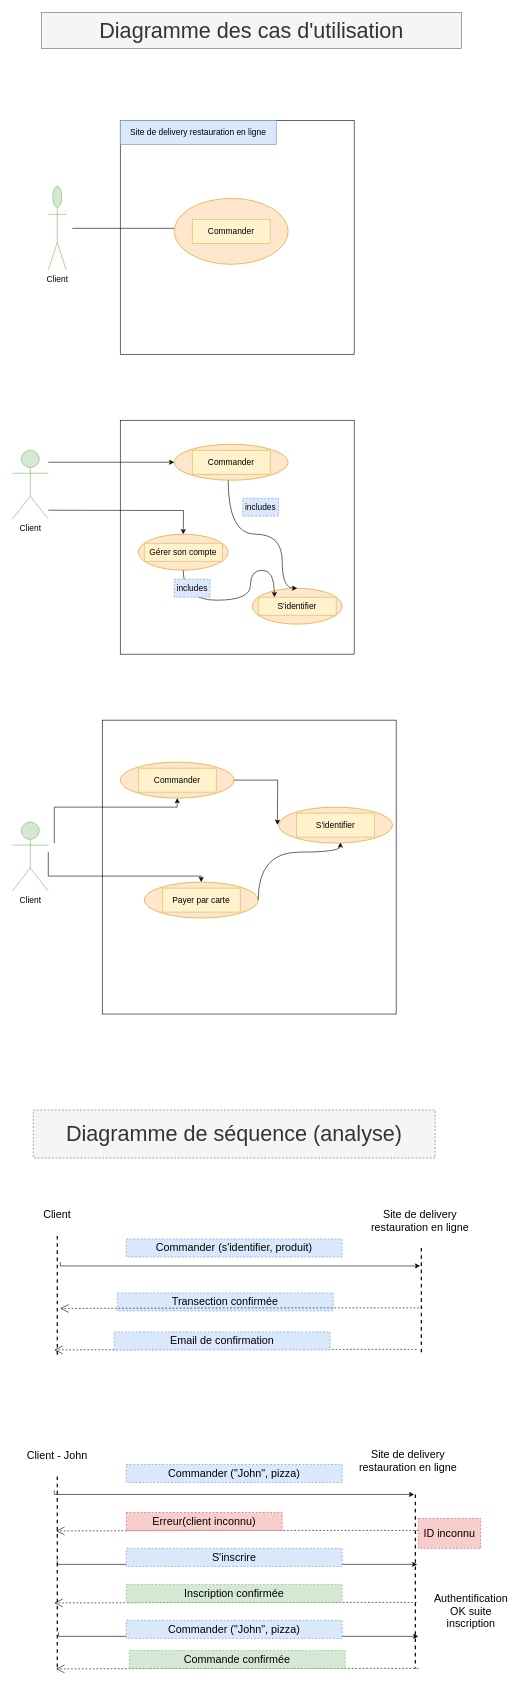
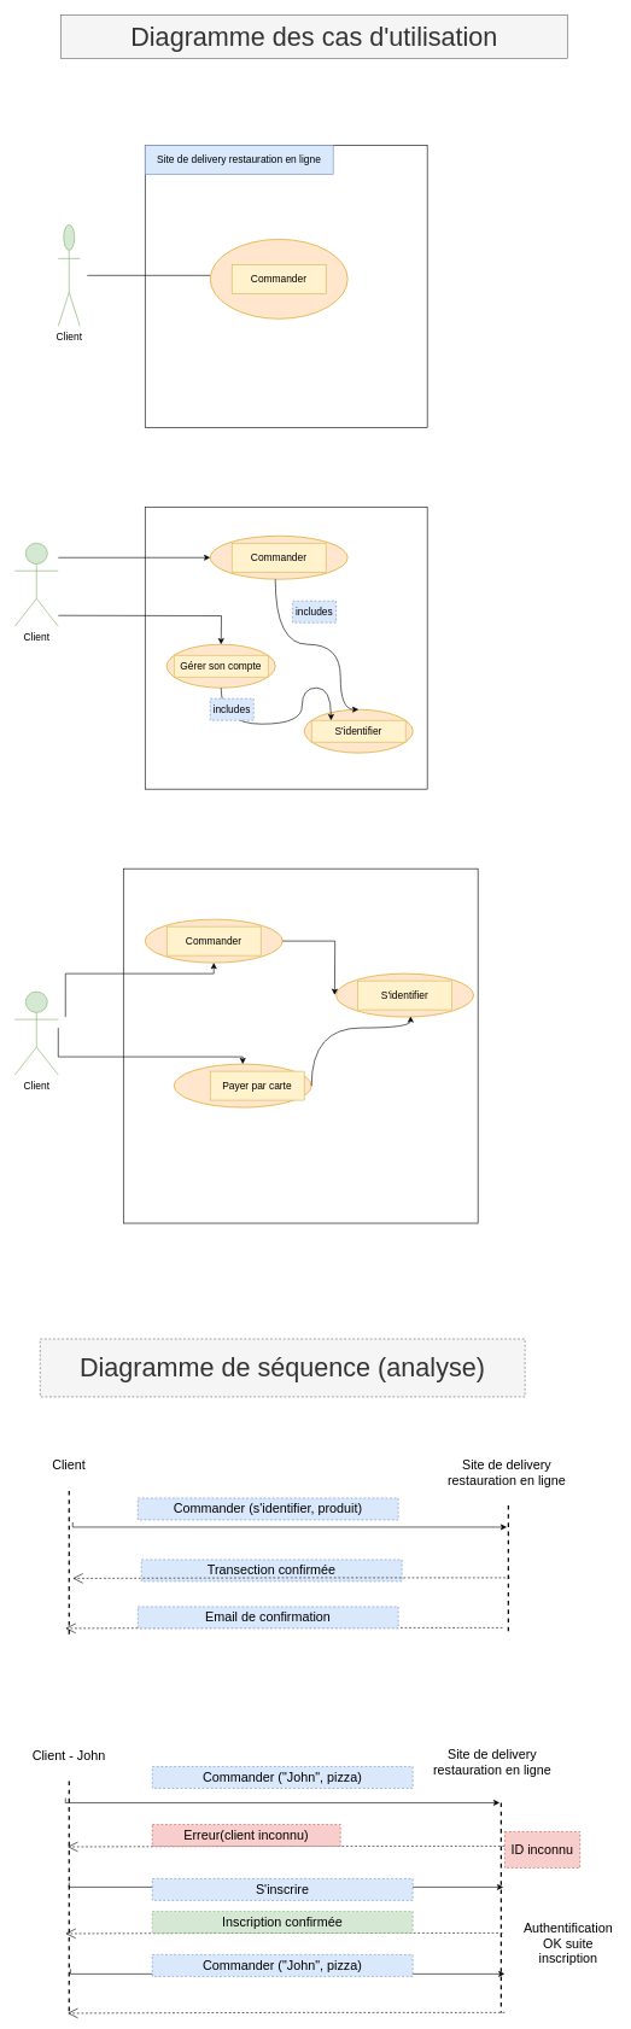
- <mxCell id="6" value="&lt;font style=&quot;font-size: 36px&quot;&gt;Diagramme des cas d'utilisation&lt;/font&gt;" style="text;html=1;strokeColor=#666666;fillColor=#f5f5f5;align=center;verticalAlign=middle;whiteSpace=wrap;rounded=0;fontColor=#333333;" parent="1" vertex="1"><mxGeometry x="69" y="20" width="700" height="60" as="geometry" /></mxCell>
+ <mxCell id="6" value="&lt;font style=&quot;font-size: 36px&quot;&gt;Diagramme des cas d'utilisation&lt;/font&gt;" style="text;html=1;strokeColor=#666666;fillColor=#f5f5f5;align=center;verticalAlign=middle;whiteSpace=wrap;rounded=0;fontColor=#333333;" parent="1" vertex="1"><mxGeometry x="84" y="20" width="700" height="60" as="geometry" /></mxCell>
- <mxCell id="30" value="&lt;font style=&quot;font-size: 14px&quot;&gt;Payer par carte&lt;/font&gt;" style="text;html=1;strokeColor=#d6b656;fillColor=#fff2cc;align=center;verticalAlign=middle;whiteSpace=wrap;rounded=0;" parent="1" vertex="1"><mxGeometry x="270" y="1480" width="130" height="40" as="geometry" /></mxCell>
+ <mxCell id="30" value="&lt;font style=&quot;font-size: 14px&quot;&gt;Payer par carte&lt;/font&gt;" style="text;html=1;strokeColor=#d6b656;fillColor=#fff2cc;align=center;verticalAlign=middle;whiteSpace=wrap;rounded=0;" parent="1" vertex="1"><mxGeometry x="290" y="1480" width="130" height="40" as="geometry" /></mxCell>
- <mxCell id="37" value="&lt;font style=&quot;font-size: 18px&quot;&gt;Commander (s'identifier, produit)&lt;/font&gt;" style="text;html=1;strokeColor=#6c8ebf;fillColor=#dae8fc;align=center;verticalAlign=middle;whiteSpace=wrap;rounded=0;dashed=1;fontSize=14;" parent="1" vertex="1"><mxGeometry x="210" y="2065" width="360" height="30" as="geometry" /></mxCell>
+ <mxCell id="37" value="&lt;font style=&quot;font-size: 18px&quot;&gt;Commander (s'identifier, produit)&lt;/font&gt;" style="text;html=1;strokeColor=#6c8ebf;fillColor=#dae8fc;align=center;verticalAlign=middle;whiteSpace=wrap;rounded=0;dashed=1;fontSize=14;" parent="1" vertex="1"><mxGeometry x="190" y="2070" width="360" height="30" as="geometry" /></mxCell>
- <mxCell id="58" value="&lt;font style=&quot;font-size: 18px&quot;&gt;S'inscrire&lt;/font&gt;" style="text;html=1;strokeColor=#6c8ebf;fillColor=#dae8fc;align=center;verticalAlign=middle;whiteSpace=wrap;rounded=0;dashed=1;fontSize=14;" parent="1" vertex="1"><mxGeometry x="210" y="2581" width="360" height="30" as="geometry" /></mxCell>
+ <mxCell id="58" value="&lt;font style=&quot;font-size: 18px&quot;&gt;S'inscrire&lt;/font&gt;" style="text;html=1;strokeColor=#6c8ebf;fillColor=#dae8fc;align=center;verticalAlign=middle;whiteSpace=wrap;rounded=0;dashed=1;fontSize=14;" parent="1" vertex="1"><mxGeometry x="210" y="2596" width="360" height="30" as="geometry" /></mxCell>
- <mxCell id="61" value="&lt;font style=&quot;font-size: 18px&quot;&gt;Commande confirmée&lt;/font&gt;" style="text;html=1;strokeColor=#82b366;fillColor=#d5e8d4;align=center;verticalAlign=middle;whiteSpace=wrap;rounded=0;dashed=1;fontSize=14;" parent="1" vertex="1"><mxGeometry x="215" y="2751" width="360" height="30" as="geometry" /></mxCell>
